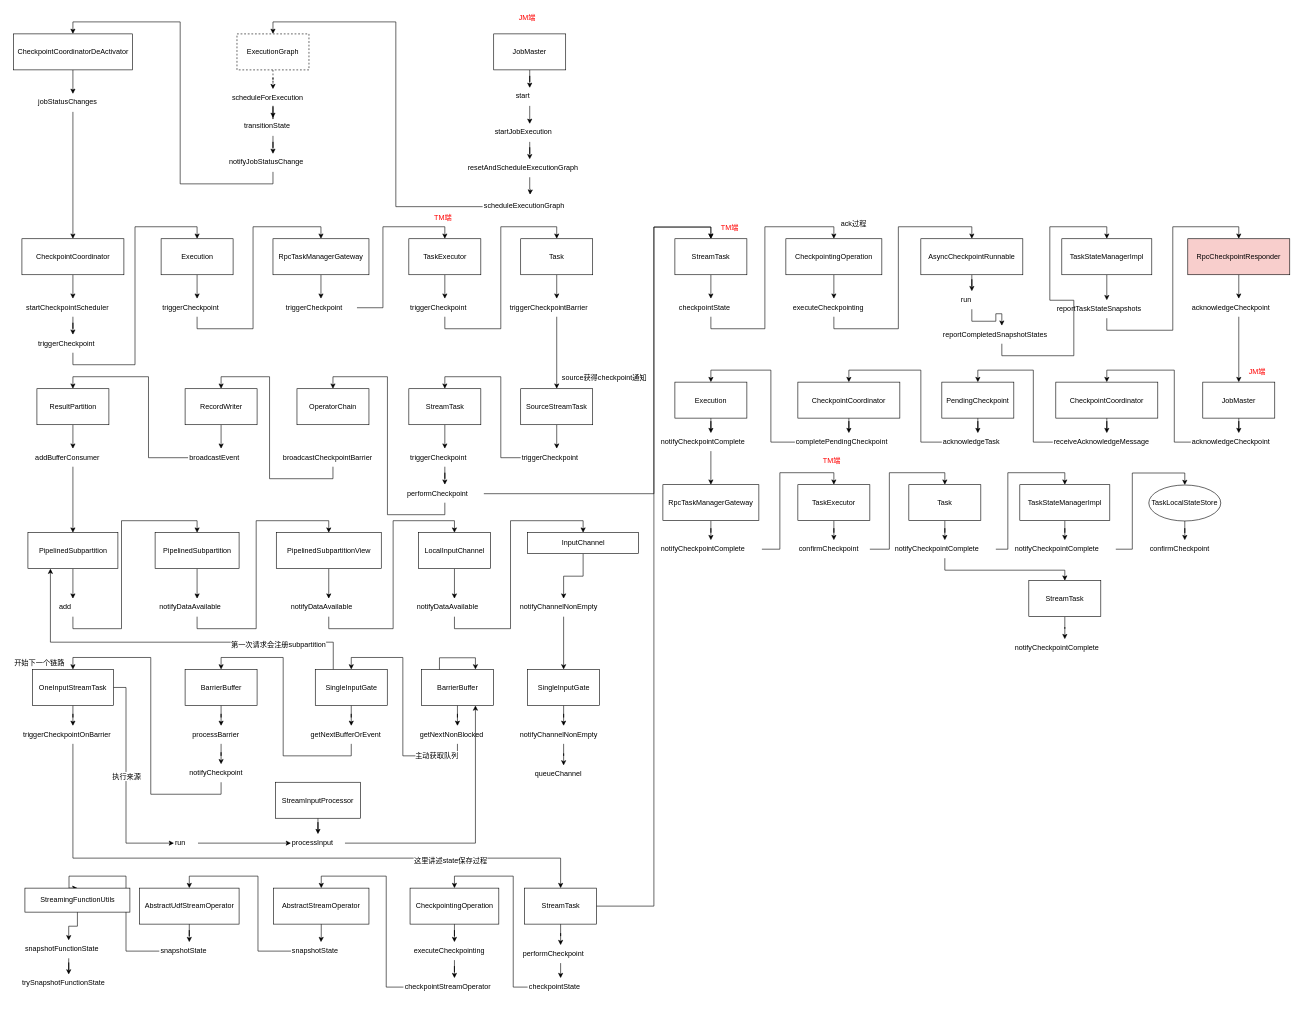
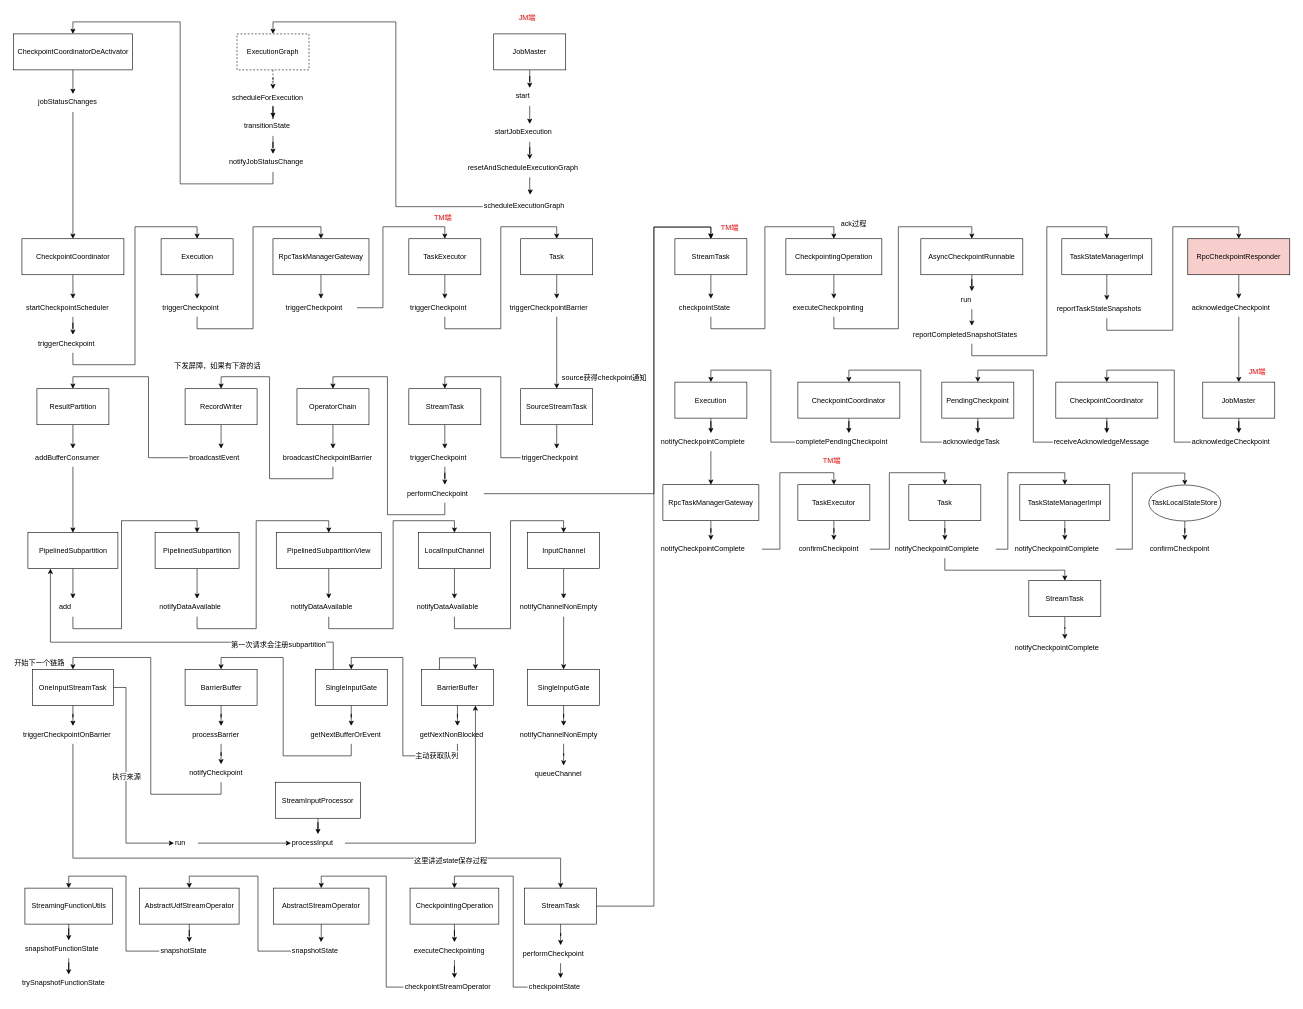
- <mxCell id="116" value="reportCompletedSnapshotStates" style="text;html=1;" vertex="1" parent="1"><mxGeometry x="1569" y="542.5" width="200" height="30" as="geometry" /></mxCell>
+ <mxCell id="116" value="reportCompletedSnapshotStates" style="text;html=1;" vertex="1" parent="1"><mxGeometry x="1519" y="542.5" width="200" height="30" as="geometry" /></mxCell>
+ <mxCell id="192" value="下发屏障，如果有下游的话" style="text;html=1;resizable=0;points=[];autosize=1;align=left;verticalAlign=top;spacingTop=-4;" vertex="1" parent="1"><mxGeometry x="287.5" y="600" width="160" height="20" as="geometry" /></mxCell>
+ <mxCell id="35" style="edgeStyle=orthogonalEdgeStyle;rounded=0;orthogonalLoop=1;jettySize=auto;html=1;entryX=0.5;entryY=0;entryDx=0;entryDy=0;" edge="1" parent="1" source="36" target="38"><mxGeometry relative="1" as="geometry" /></mxCell>
- <mxCell id="58" value="InputChannel" style="rounded=0;whiteSpace=wrap;html=1;" vertex="1" parent="1"><mxGeometry x="878.5" y="887.5" width="185" height="35" as="geometry" /></mxCell>
+ <mxCell id="58" value="InputChannel" style="rounded=0;whiteSpace=wrap;html=1;" vertex="1" parent="1"><mxGeometry x="878.5" y="887.5" width="120" height="60" as="geometry" /></mxCell>
- <mxCell id="218" value="&lt;span style=&quot;text-align: left&quot;&gt;StreamingFunctionUtils&lt;/span&gt;" style="rounded=0;whiteSpace=wrap;html=1;" vertex="1" parent="1"><mxGeometry x="40.5" y="1480" width="175" height="40" as="geometry" /></mxCell>
+ <mxCell id="218" value="&lt;span style=&quot;text-align: left&quot;&gt;StreamingFunctionUtils&lt;/span&gt;" style="rounded=0;whiteSpace=wrap;html=1;" vertex="1" parent="1"><mxGeometry x="40.5" y="1480" width="146" height="60" as="geometry" /></mxCell>
